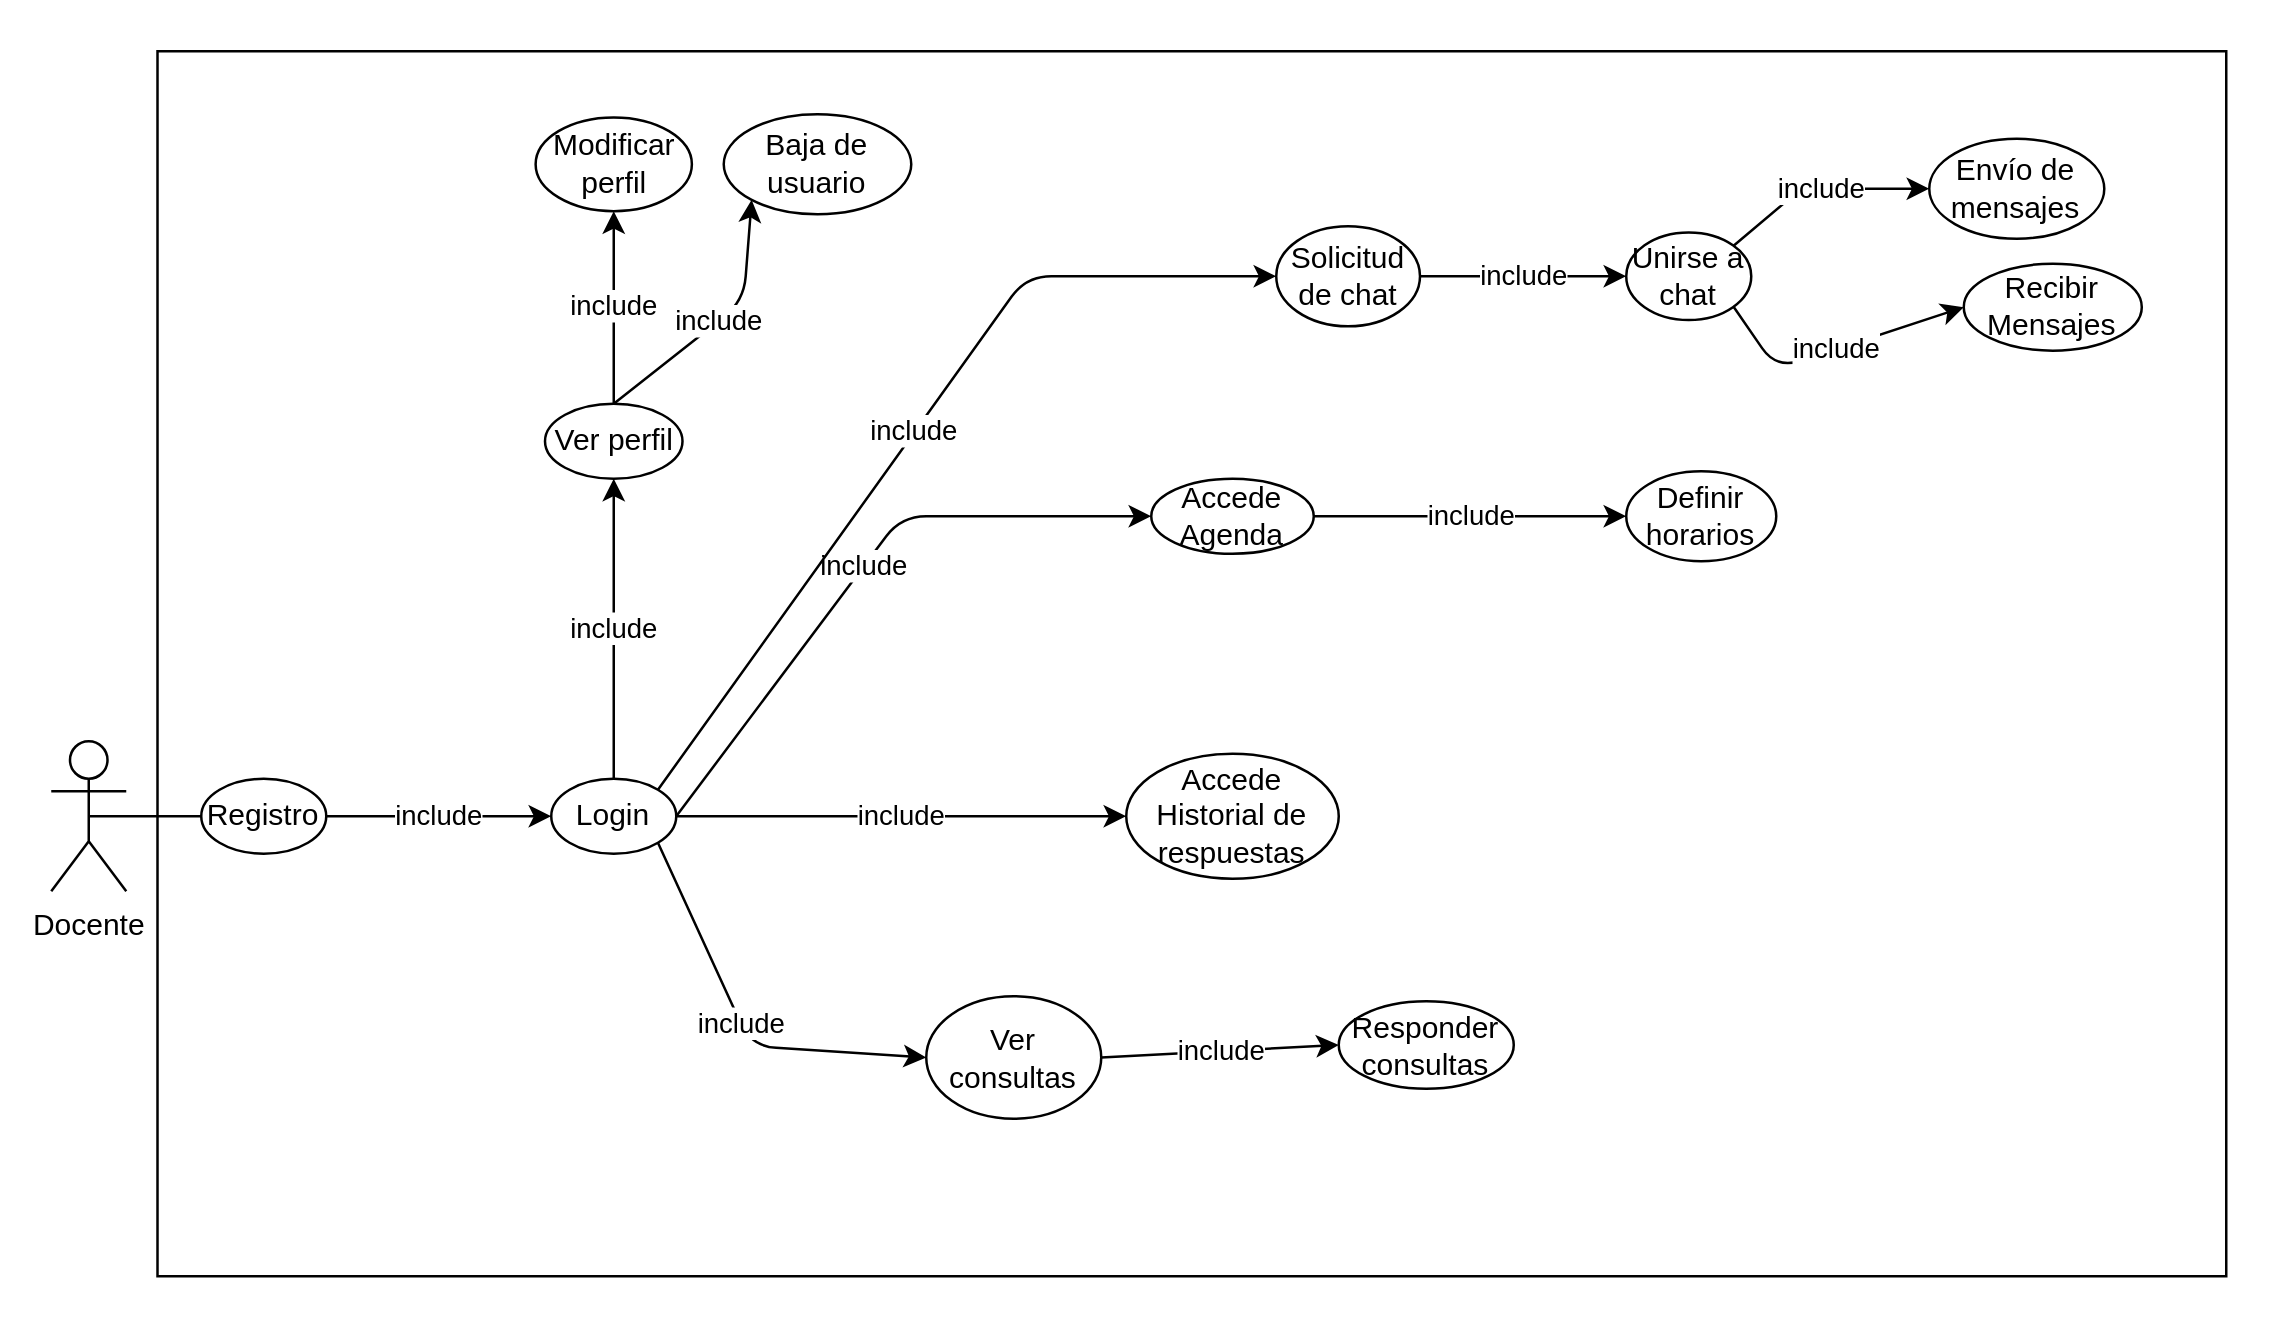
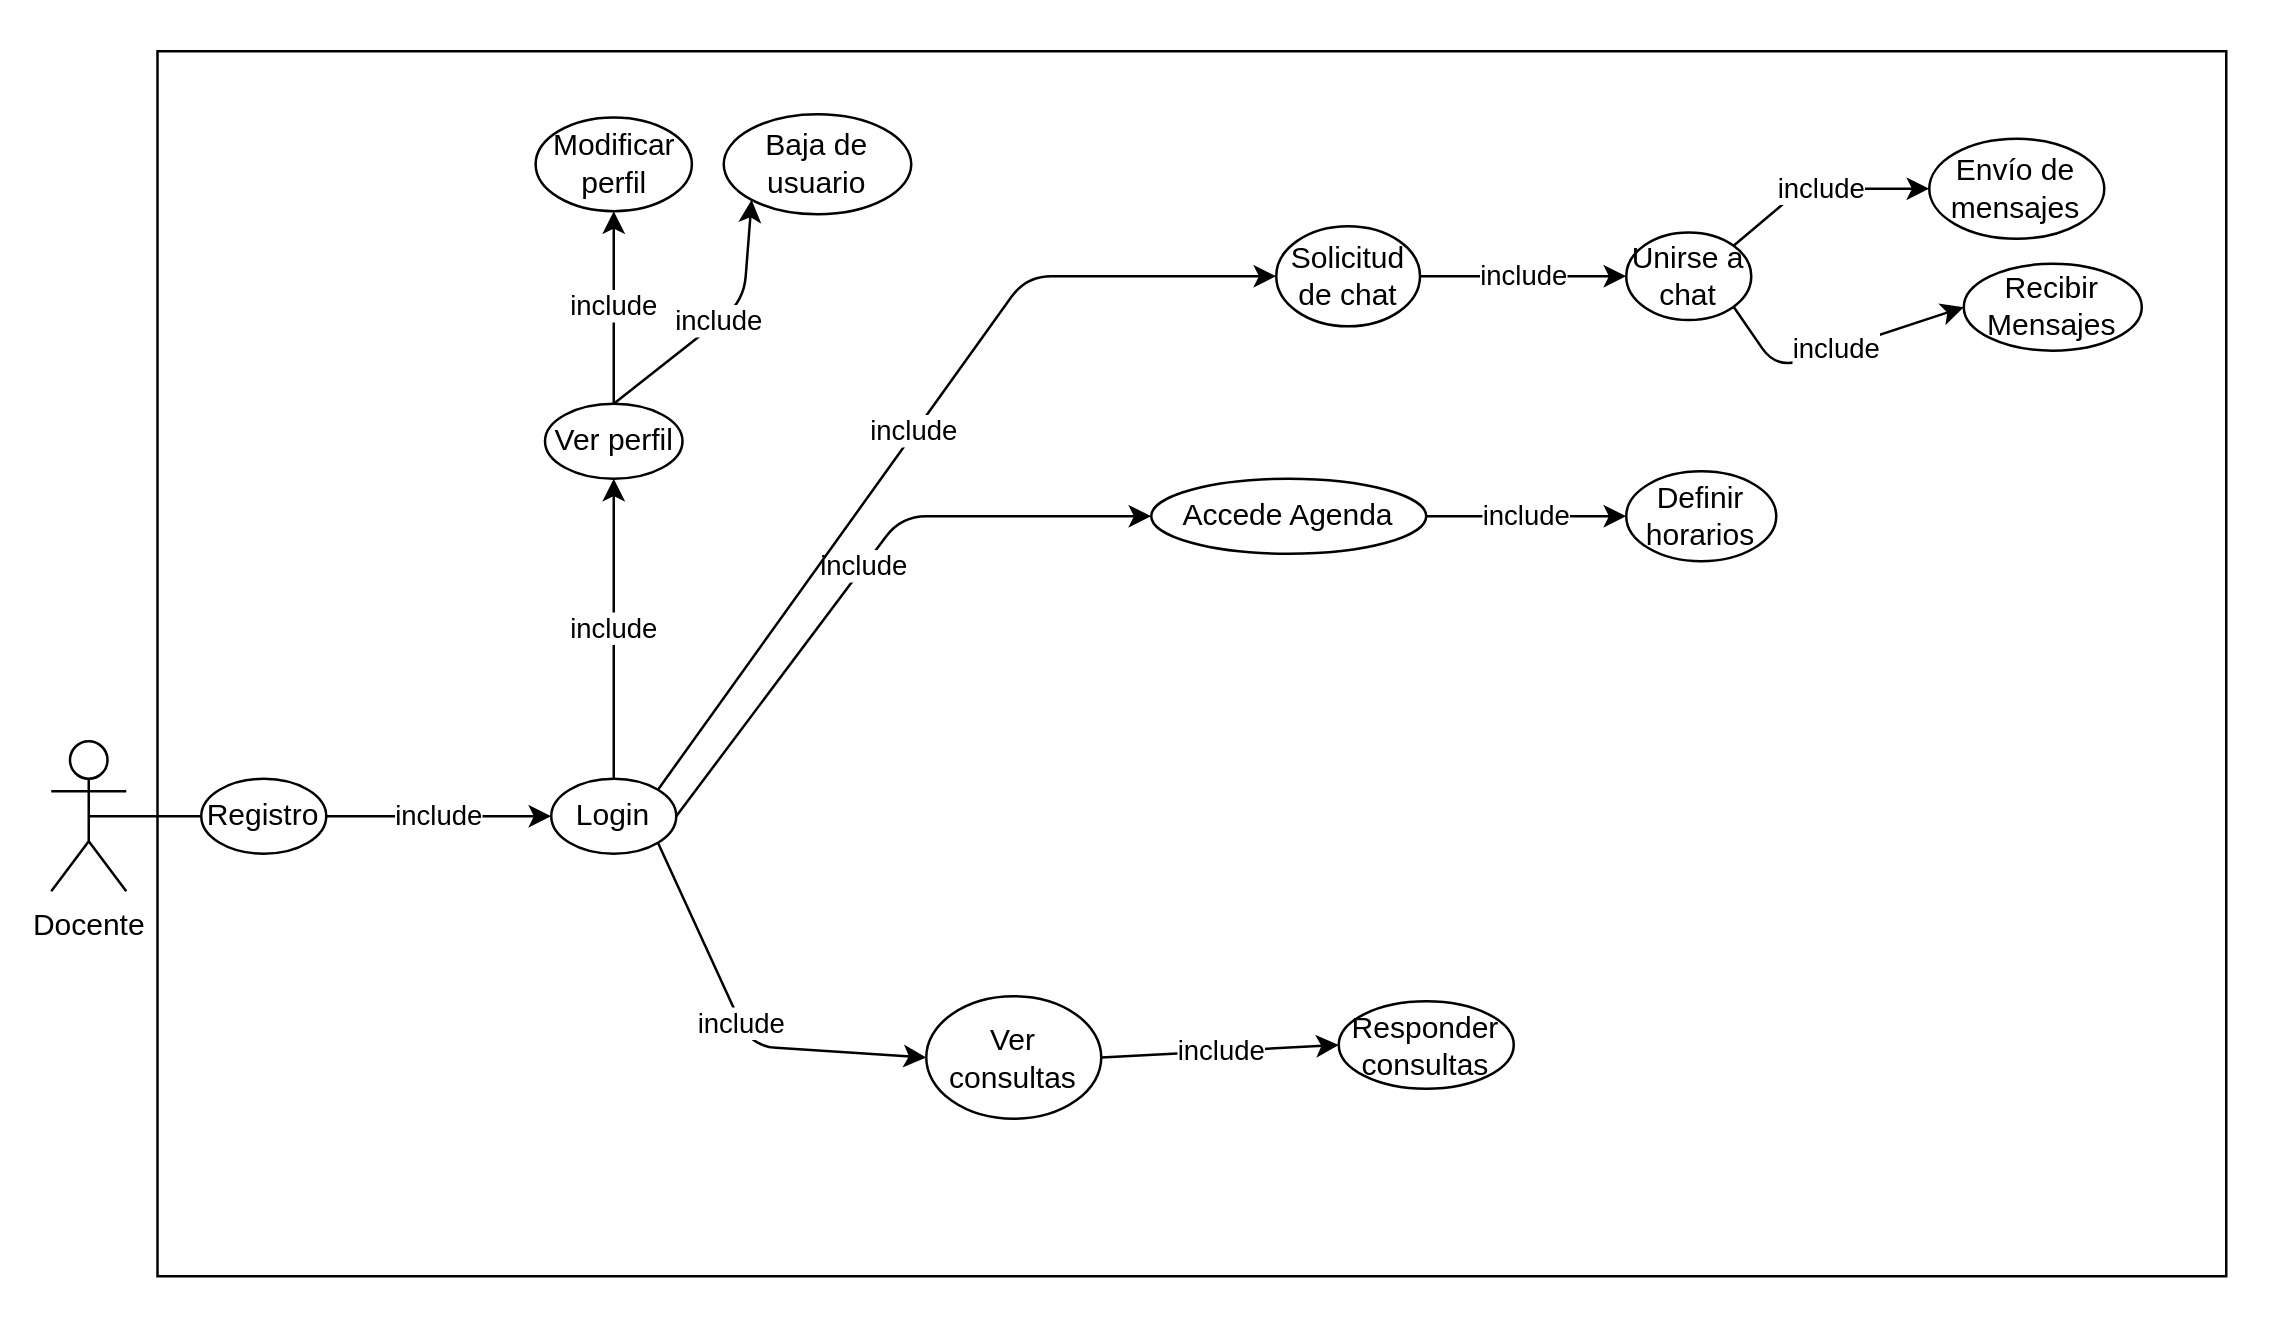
- <mxCell id="22" value="Accede Agenda" style="ellipse;whiteSpace=wrap;html=1;" parent="1" vertex="1"><mxGeometry x="460" y="191" width="65" height="30" as="geometry" /></mxCell>
+ <mxCell id="22" value="Accede Agenda" style="ellipse;whiteSpace=wrap;html=1;" parent="1" vertex="1"><mxGeometry x="460" y="191" width="110" height="30" as="geometry" /></mxCell>
- <mxCell id="31" value="include" style="endArrow=classic;html=1;exitX=1;exitY=0.5;exitDx=0;exitDy=0;entryX=0;entryY=0.5;entryDx=0;entryDy=0;" parent="1" source="7" target="23" edge="1"><mxGeometry width="50" height="50" relative="1" as="geometry"><mxPoint x="255" y="321" as="sourcePoint" /><mxPoint x="255" y="201" as="targetPoint" /></mxGeometry></mxCell>
- <mxCell id="23" value="Accede Historial de respuestas" style="ellipse;whiteSpace=wrap;html=1;" parent="1" vertex="1"><mxGeometry x="450" y="301" width="85" height="50" as="geometry" /></mxCell>
